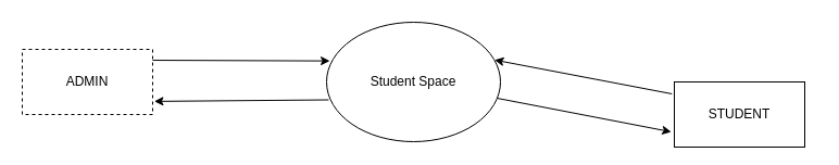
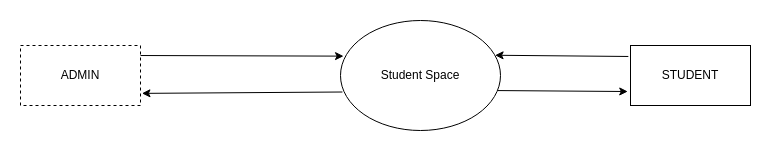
- <mxCell id="3" value="Student Space" style="ellipse;whiteSpace=wrap;html=1;" vertex="1" parent="1"><mxGeometry x="300" y="20" width="160" height="110" as="geometry" /></mxCell>
+ <mxCell id="3" value="Student Space" style="ellipse;whiteSpace=wrap;html=1;" vertex="1" parent="1"><mxGeometry x="340" y="20" width="160" height="110" as="geometry" /></mxCell>
- <mxCell id="4" value="STUDENT" style="rounded=0;whiteSpace=wrap;html=1;" vertex="1" parent="1"><mxGeometry x="620" y="75" width="120" height="60" as="geometry" /></mxCell>
+ <mxCell id="4" value="STUDENT" style="rounded=0;whiteSpace=wrap;html=1;" vertex="1" parent="1"><mxGeometry x="630" y="45" width="120" height="60" as="geometry" /></mxCell>
